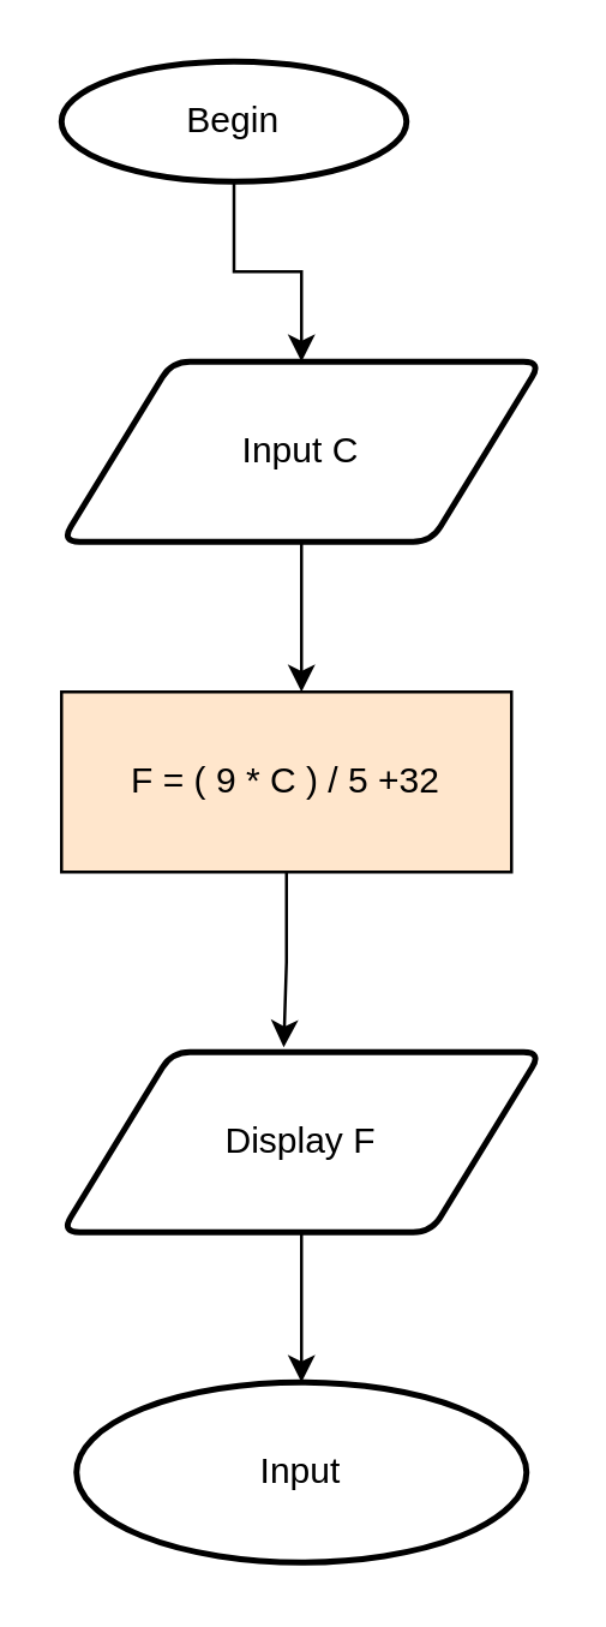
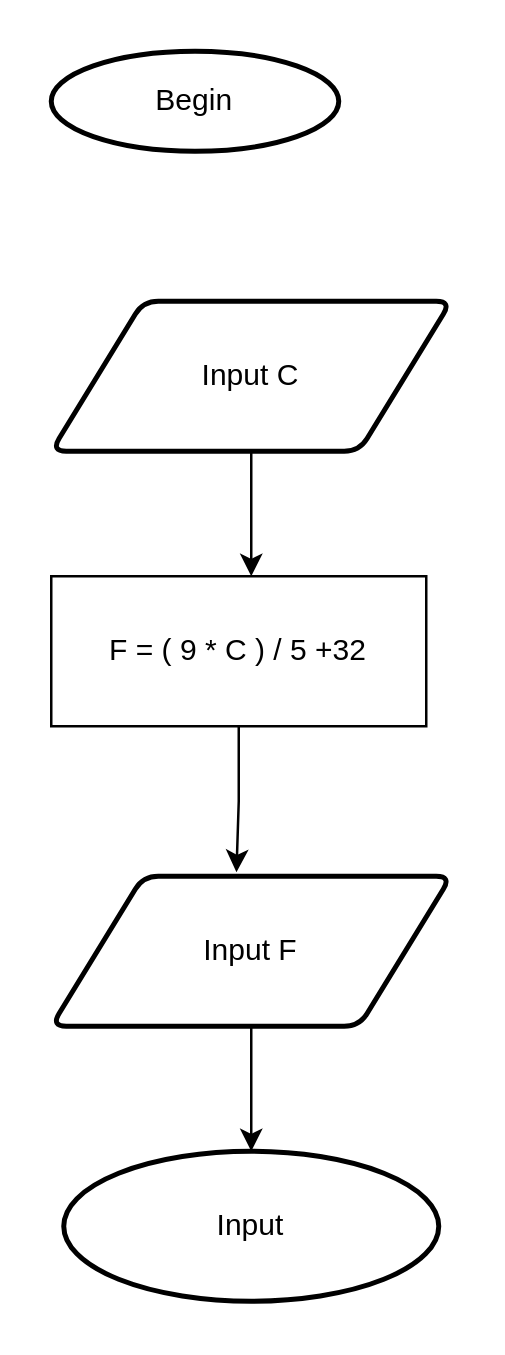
- <mxCell id="2" style="edgeStyle=orthogonalEdgeStyle;rounded=0;orthogonalLoop=1;jettySize=auto;html=1;exitX=0.5;exitY=1;exitDx=0;exitDy=0;exitPerimeter=0;entryX=0.5;entryY=0;entryDx=0;entryDy=0;align=center;verticalAlign=middle;" edge="1" parent="1" source="3" target="5"><mxGeometry relative="1" as="geometry" /></mxCell>
- <mxCell id="7" value="F = ( 9 * C ) / 5 +32" style="rounded=0;whiteSpace=wrap;html=1;align=center;verticalAlign=middle;fillColor=#ffe6cc;" vertex="1" parent="1"><mxGeometry x="20" y="230" width="150" height="60" as="geometry" /></mxCell>
+ <mxCell id="7" value="F = ( 9 * C ) / 5 +32" style="rounded=0;whiteSpace=wrap;html=1;align=center;verticalAlign=middle;" vertex="1" parent="1"><mxGeometry x="20" y="230" width="150" height="60" as="geometry" /></mxCell>
- <mxCell id="10" value="Display F" style="shape=parallelogram;html=1;strokeWidth=2;perimeter=parallelogramPerimeter;whiteSpace=wrap;rounded=1;arcSize=12;size=0.23;align=center;verticalAlign=middle;" vertex="1" parent="1"><mxGeometry x="20" y="350" width="160" height="60" as="geometry" /></mxCell>
+ <mxCell id="10" value="Input F" style="shape=parallelogram;html=1;strokeWidth=2;perimeter=parallelogramPerimeter;whiteSpace=wrap;rounded=1;arcSize=12;size=0.23;align=center;verticalAlign=middle;" vertex="1" parent="1"><mxGeometry x="20" y="350" width="160" height="60" as="geometry" /></mxCell>
